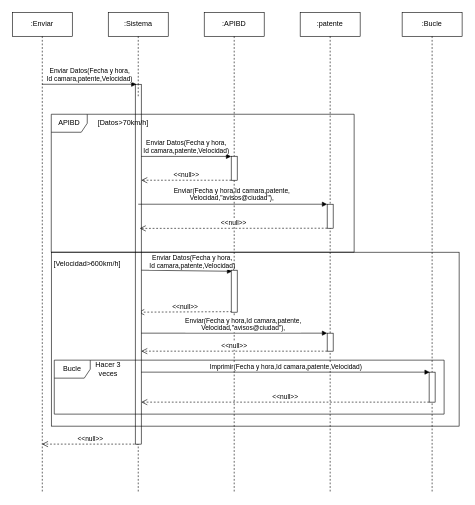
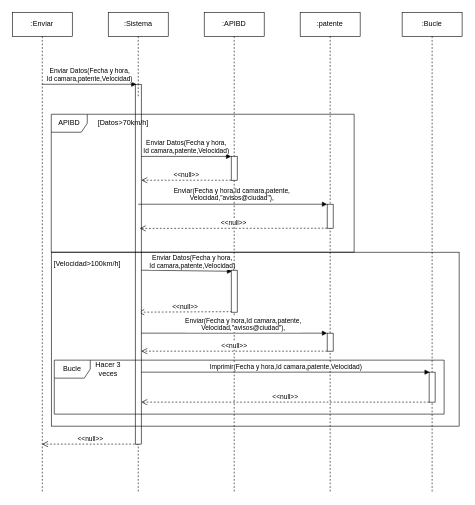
- <mxCell id="22" value="[Velocidad&amp;gt;600km/h]" style="text;html=1;strokeColor=none;fillColor=none;align=center;verticalAlign=middle;whiteSpace=wrap;rounded=0;" parent="1" vertex="1"><mxGeometry x="115" y="425" width="60" height="30" as="geometry" /></mxCell>
+ <mxCell id="22" value="[Velocidad&amp;gt;100km/h]" style="text;html=1;strokeColor=none;fillColor=none;align=center;verticalAlign=middle;whiteSpace=wrap;rounded=0;" parent="1" vertex="1"><mxGeometry x="115" y="425" width="60" height="30" as="geometry" /></mxCell>
